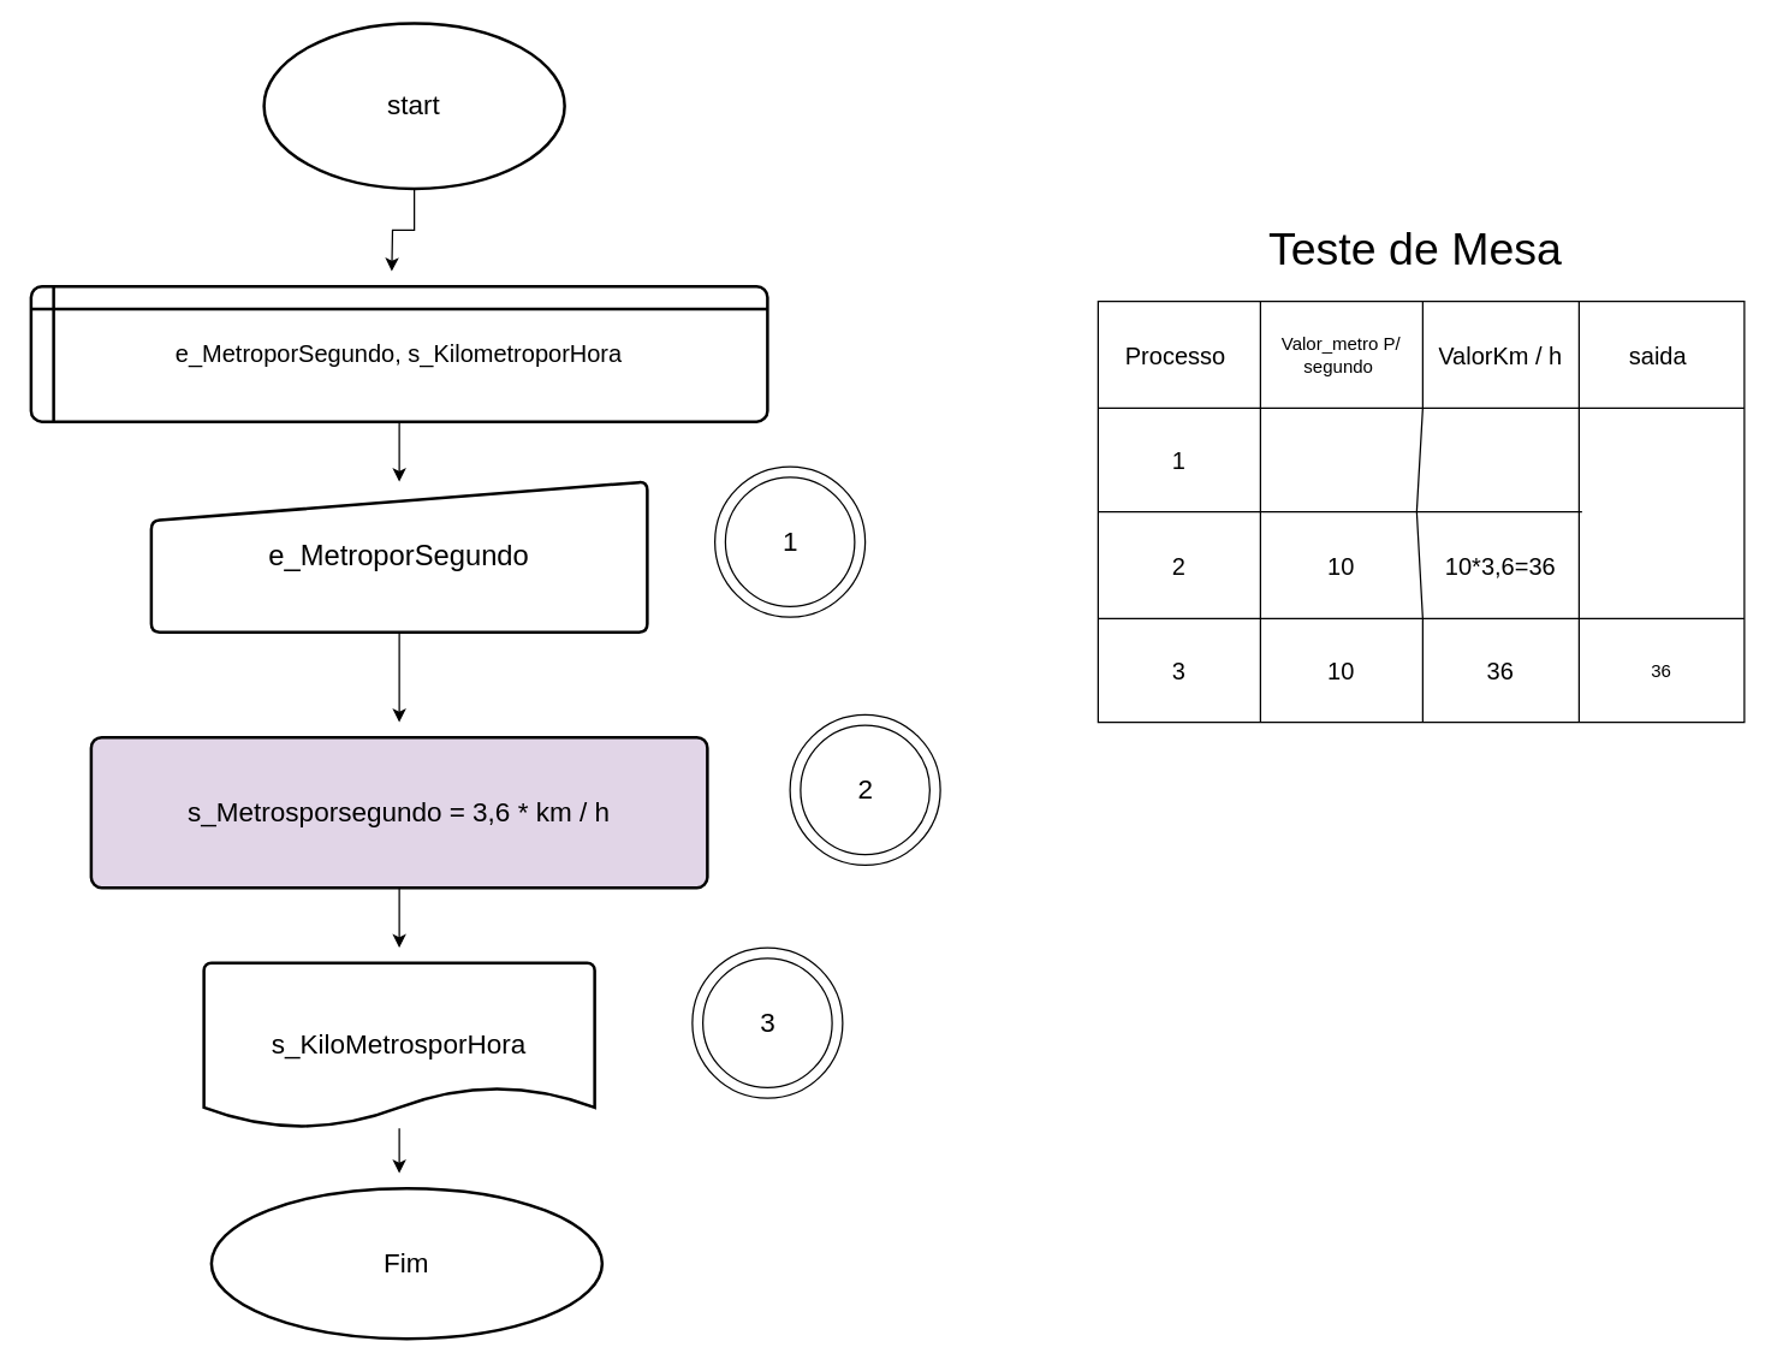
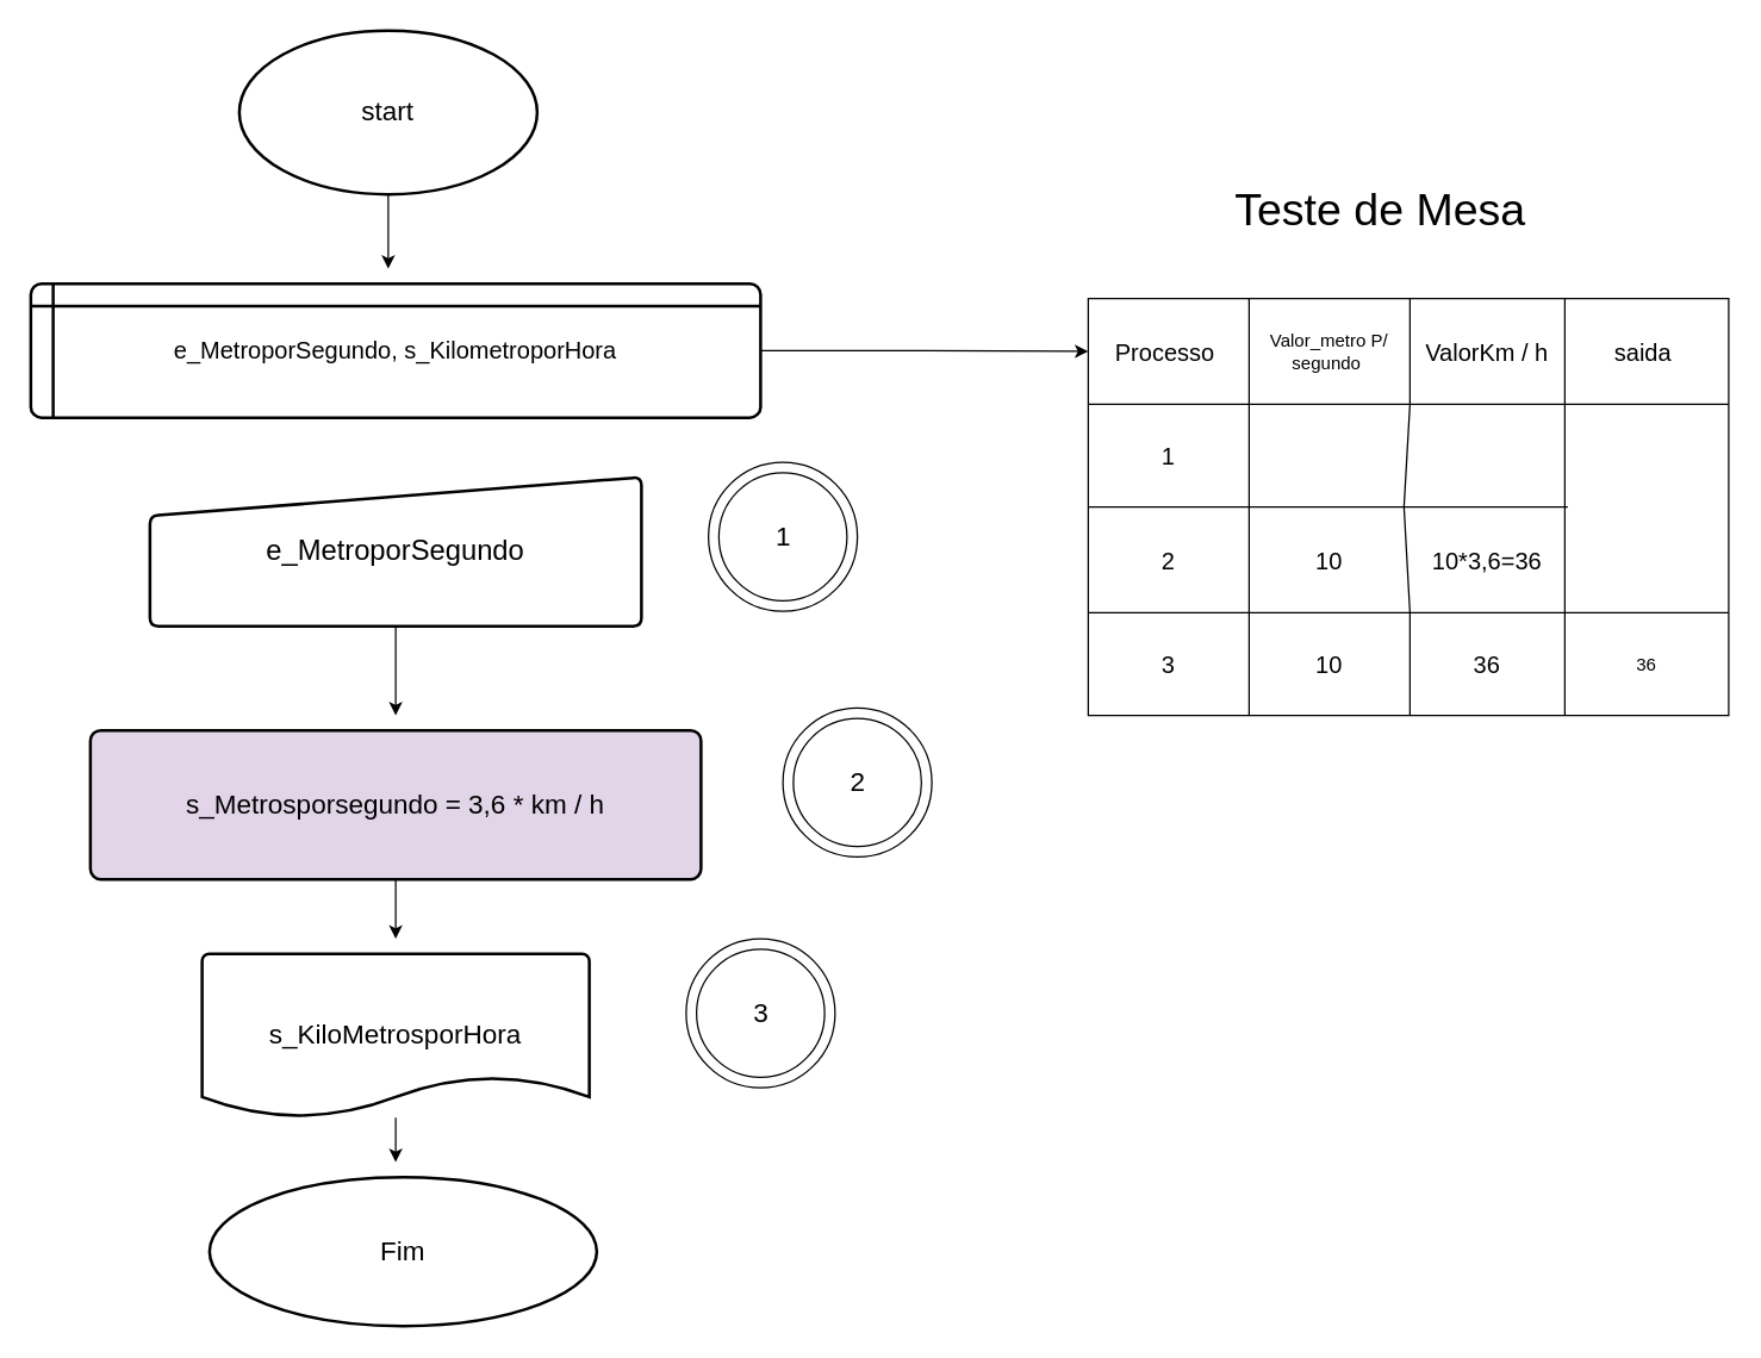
- <mxCell id="7" value="&lt;font style=&quot;vertical-align: inherit ; font-size: 18px&quot;&gt;&lt;font style=&quot;vertical-align: inherit ; font-size: 18px&quot;&gt;&lt;font style=&quot;vertical-align: inherit ; font-size: 18px&quot;&gt;&lt;font style=&quot;vertical-align: inherit ; font-size: 18px&quot;&gt;start&lt;/font&gt;&lt;/font&gt;&lt;/font&gt;&lt;/font&gt;" style="strokeWidth=2;html=1;shape=mxgraph.flowchart.start_1;whiteSpace=wrap;" vertex="1" parent="1"><mxGeometry x="175" y="15" width="200" height="110" as="geometry" /></mxCell>
+ <mxCell id="7" value="&lt;font style=&quot;vertical-align: inherit ; font-size: 18px&quot;&gt;&lt;font style=&quot;vertical-align: inherit ; font-size: 18px&quot;&gt;&lt;font style=&quot;vertical-align: inherit ; font-size: 18px&quot;&gt;&lt;font style=&quot;vertical-align: inherit ; font-size: 18px&quot;&gt;start&lt;/font&gt;&lt;/font&gt;&lt;/font&gt;&lt;/font&gt;" style="strokeWidth=2;html=1;shape=mxgraph.flowchart.start_1;whiteSpace=wrap;" vertex="1" parent="1"><mxGeometry x="160" y="20" width="200" height="110" as="geometry" /></mxCell>
- <mxCell id="33" value="&lt;font style=&quot;vertical-align: inherit&quot;&gt;&lt;font style=&quot;vertical-align: inherit ; font-size: 30px&quot;&gt;Teste de Mesa&amp;nbsp;&lt;/font&gt;&lt;/font&gt;" style="text;html=1;align=center;verticalAlign=middle;resizable=0;points=[];autosize=1;" vertex="1" parent="1"><mxGeometry x="835" y="150" width="220" height="30" as="geometry" /></mxCell>
+ <mxCell id="33" value="&lt;font style=&quot;vertical-align: inherit&quot;&gt;&lt;font style=&quot;vertical-align: inherit ; font-size: 30px&quot;&gt;Teste de Mesa&amp;nbsp;&lt;/font&gt;&lt;/font&gt;" style="text;html=1;align=center;verticalAlign=middle;resizable=0;points=[];autosize=1;" vertex="1" parent="1"><mxGeometry x="820" y="125" width="220" height="30" as="geometry" /></mxCell>
- <mxCell id="4" style="edgeStyle=orthogonalEdgeStyle;rounded=0;orthogonalLoop=1;jettySize=auto;html=1;entryX=0.5;entryY=0;entryDx=0;entryDy=0;" edge="1" parent="1" source="5" target="3"><mxGeometry relative="1" as="geometry" /></mxCell>
+ <mxCell id="4" style="edgeStyle=orthogonalEdgeStyle;rounded=0;orthogonalLoop=1;jettySize=auto;html=1;" edge="1" parent="1" source="5" target="15"><mxGeometry relative="1" as="geometry" /></mxCell>
